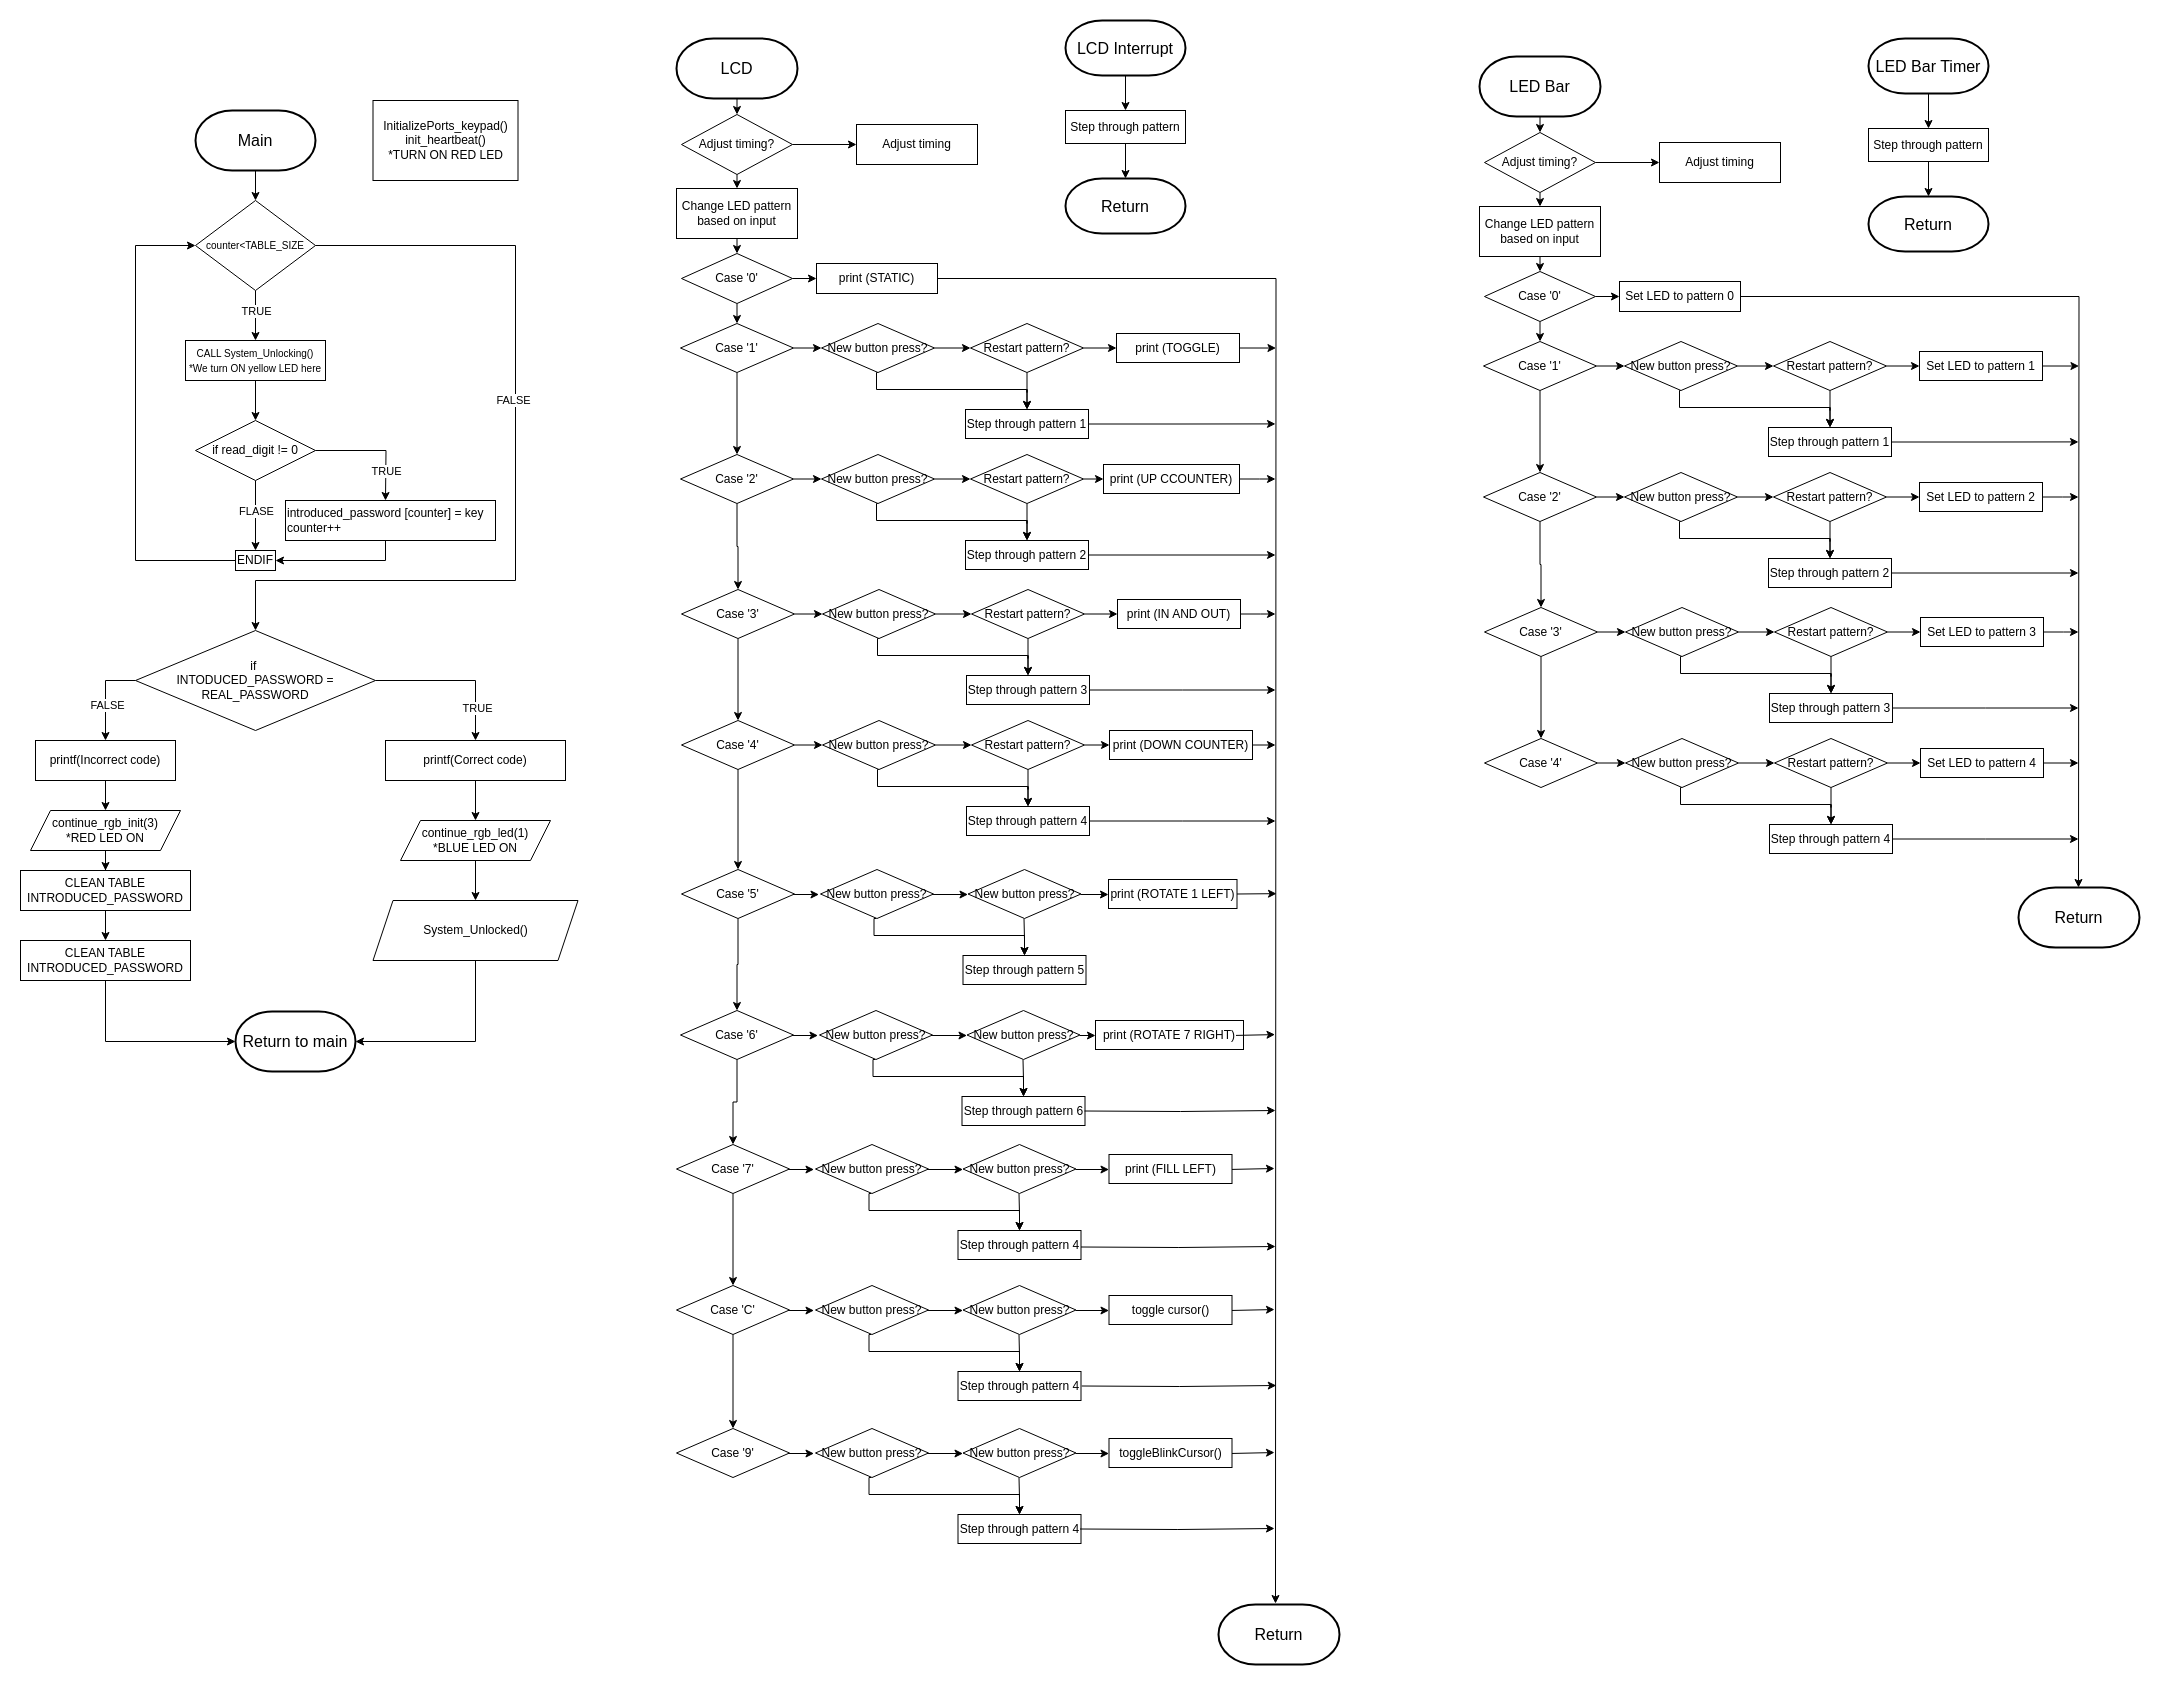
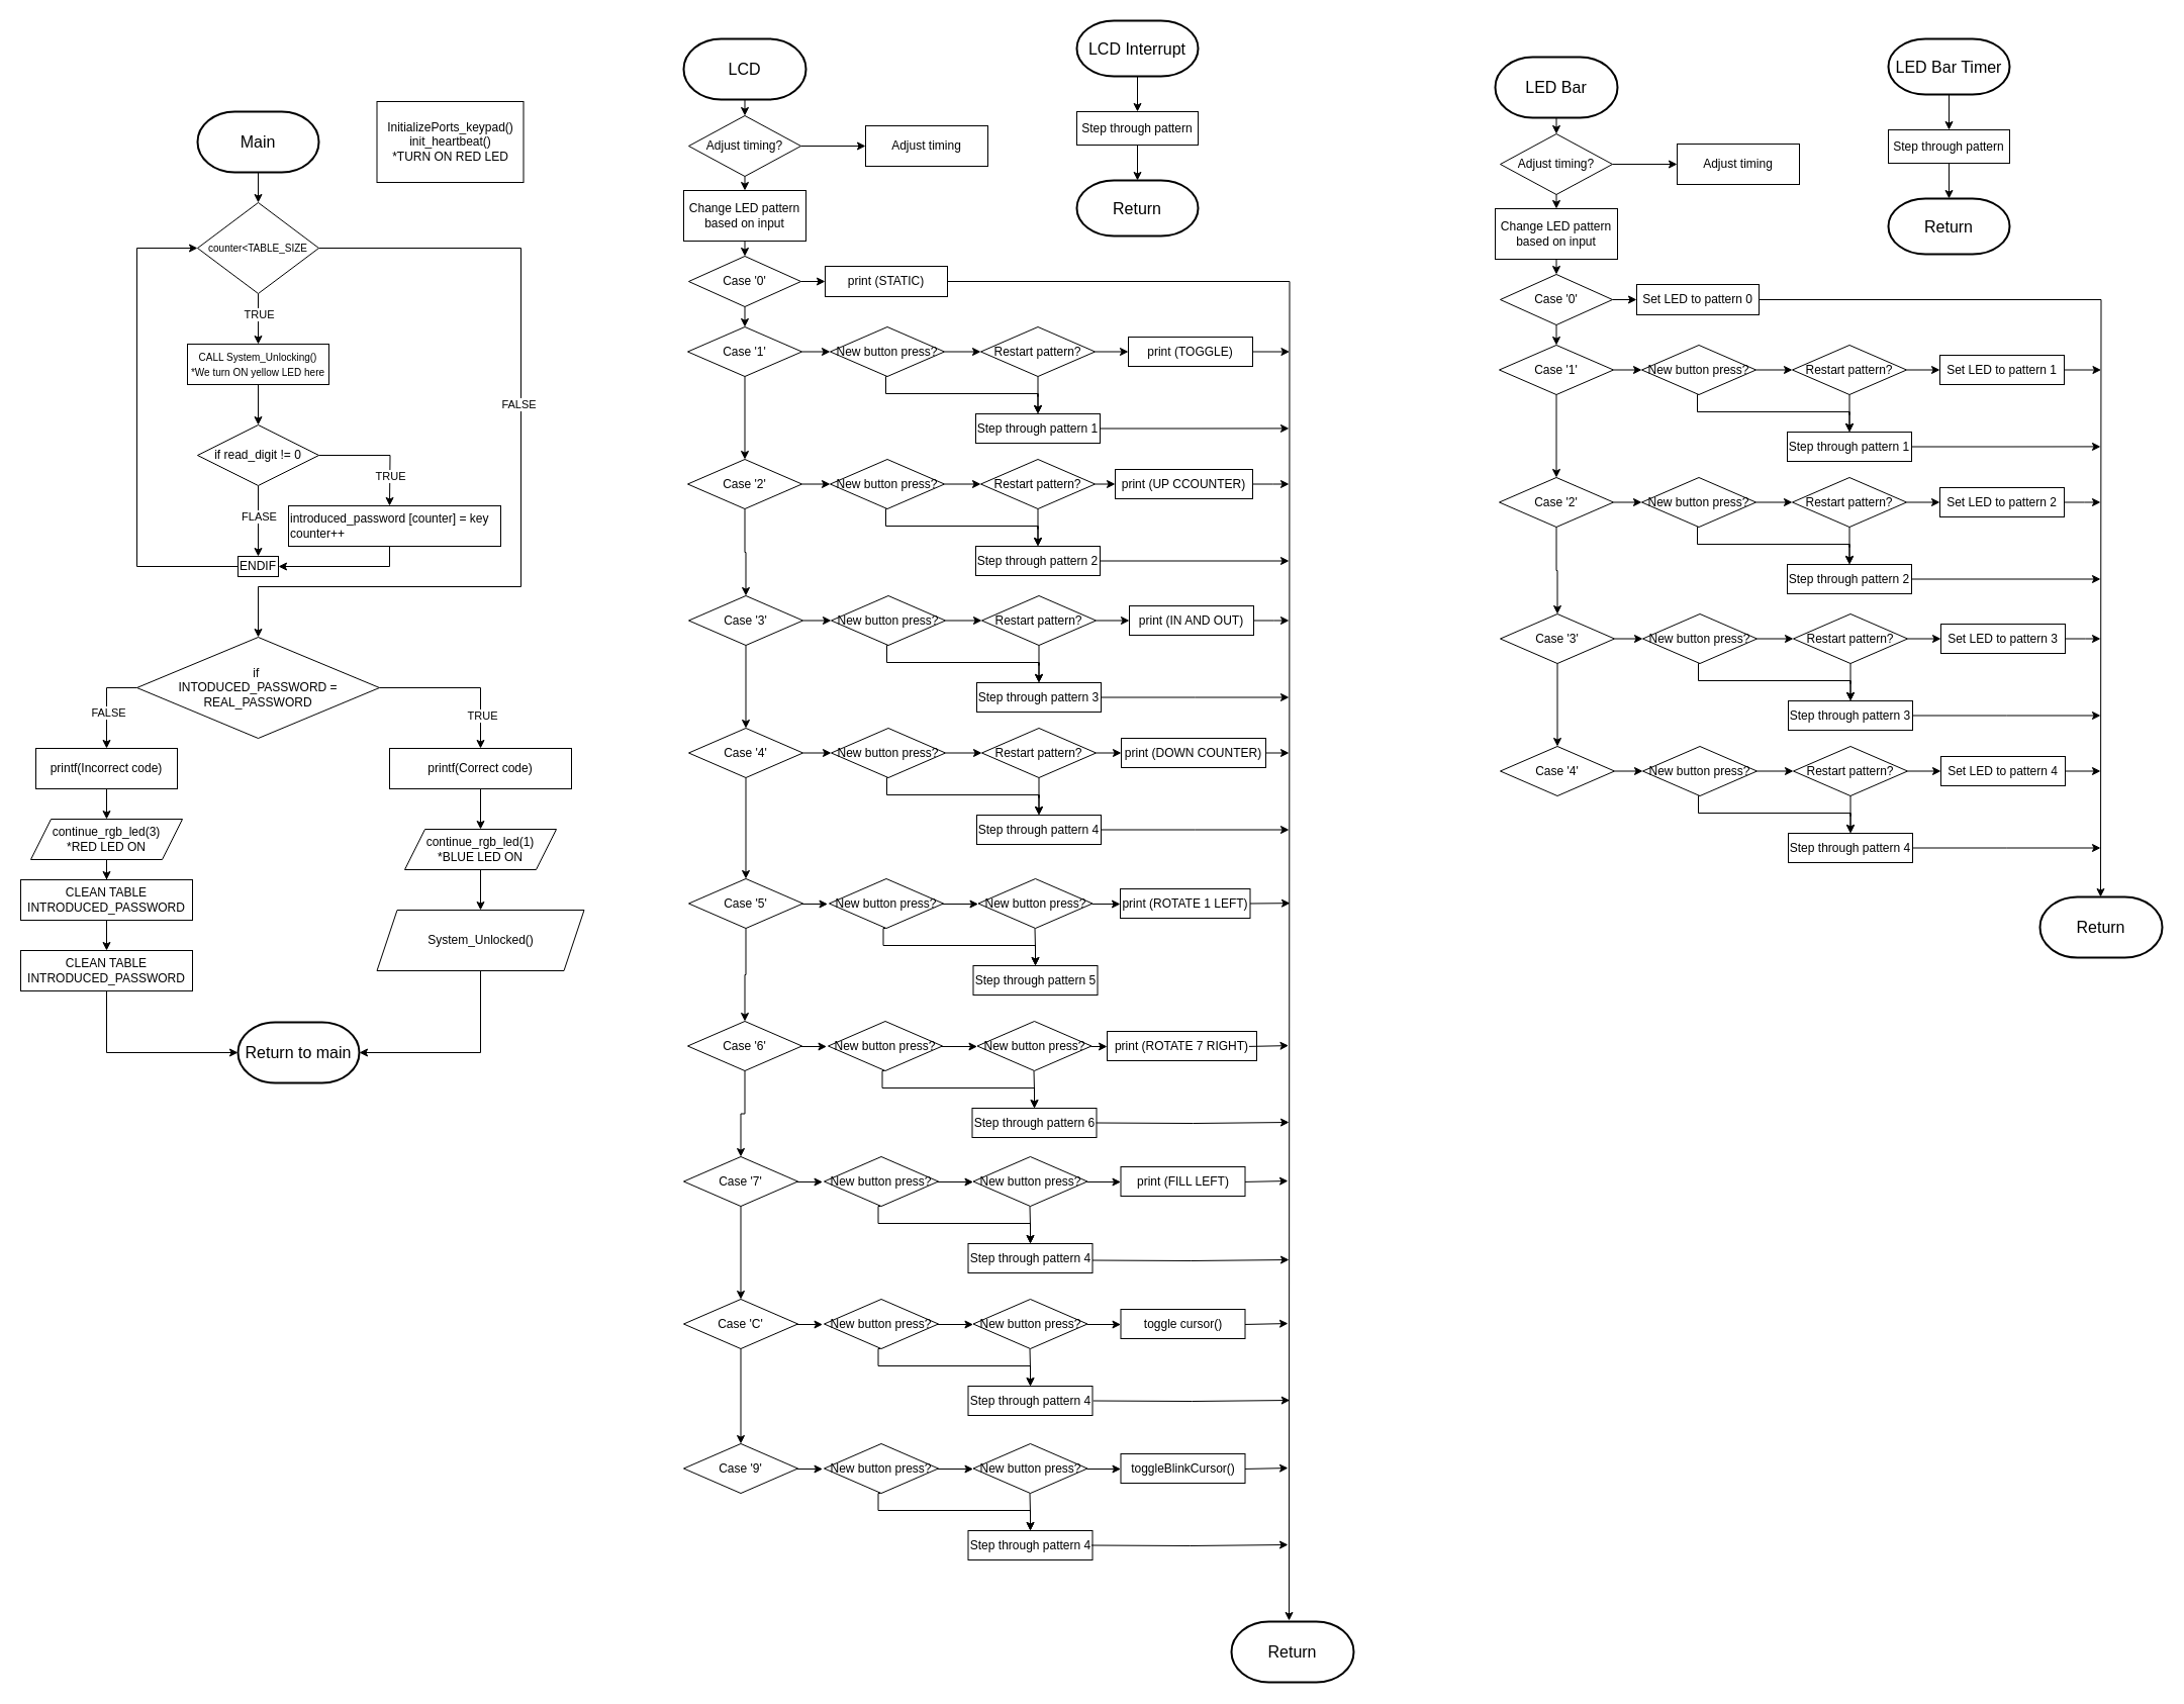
- <mxCell id="34" value="continue_rgb_init(3)&lt;div&gt;*RED LED ON&lt;/div&gt;" style="shape=parallelogram;perimeter=parallelogramPerimeter;whiteSpace=wrap;html=1;fixedSize=1;" parent="1" vertex="1"><mxGeometry x="30" y="810" width="150" height="40" as="geometry" /></mxCell>
+ <mxCell id="34" value="continue_rgb_led(3)&lt;div&gt;*RED LED ON&lt;/div&gt;" style="shape=parallelogram;perimeter=parallelogramPerimeter;whiteSpace=wrap;html=1;fixedSize=1;" parent="1" vertex="1"><mxGeometry x="30" y="810" width="150" height="40" as="geometry" /></mxCell>
